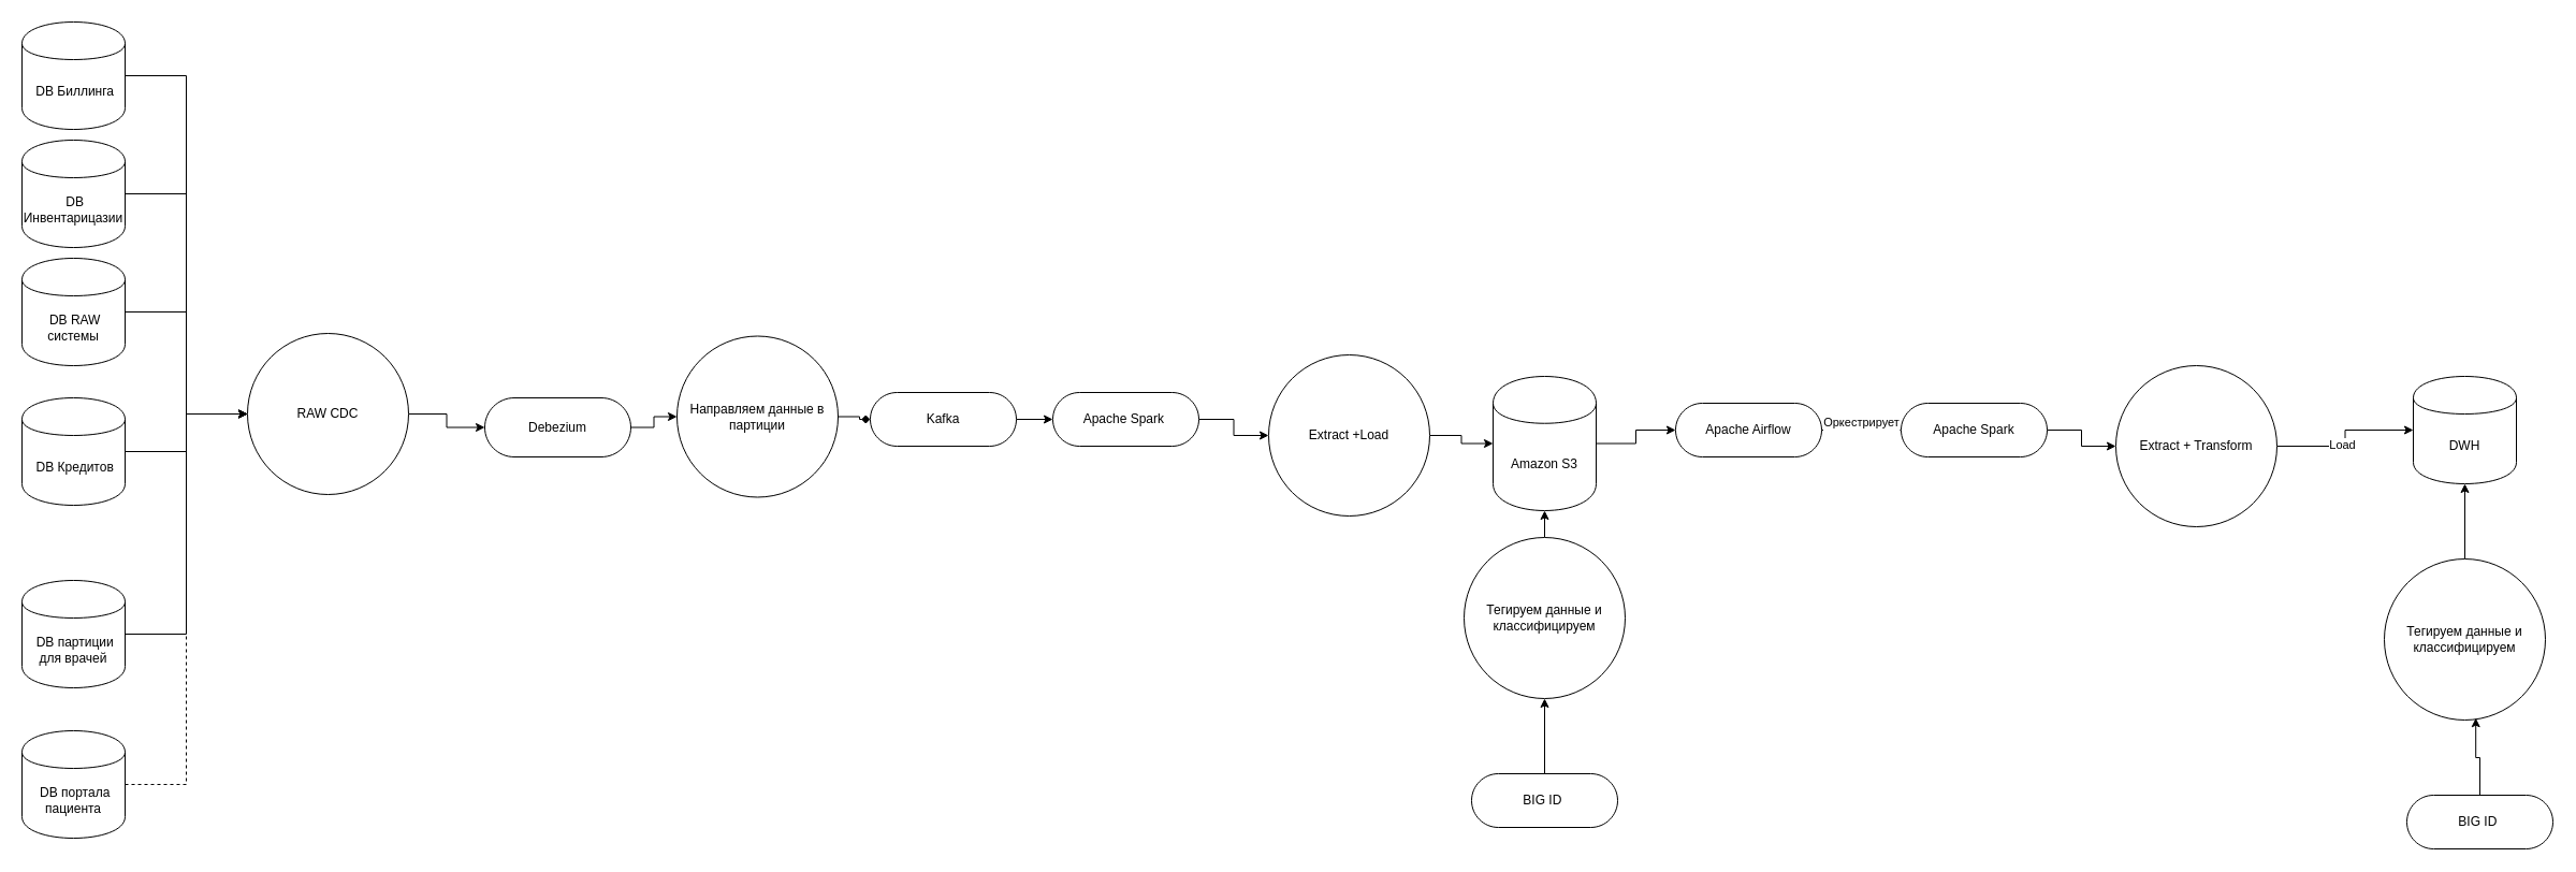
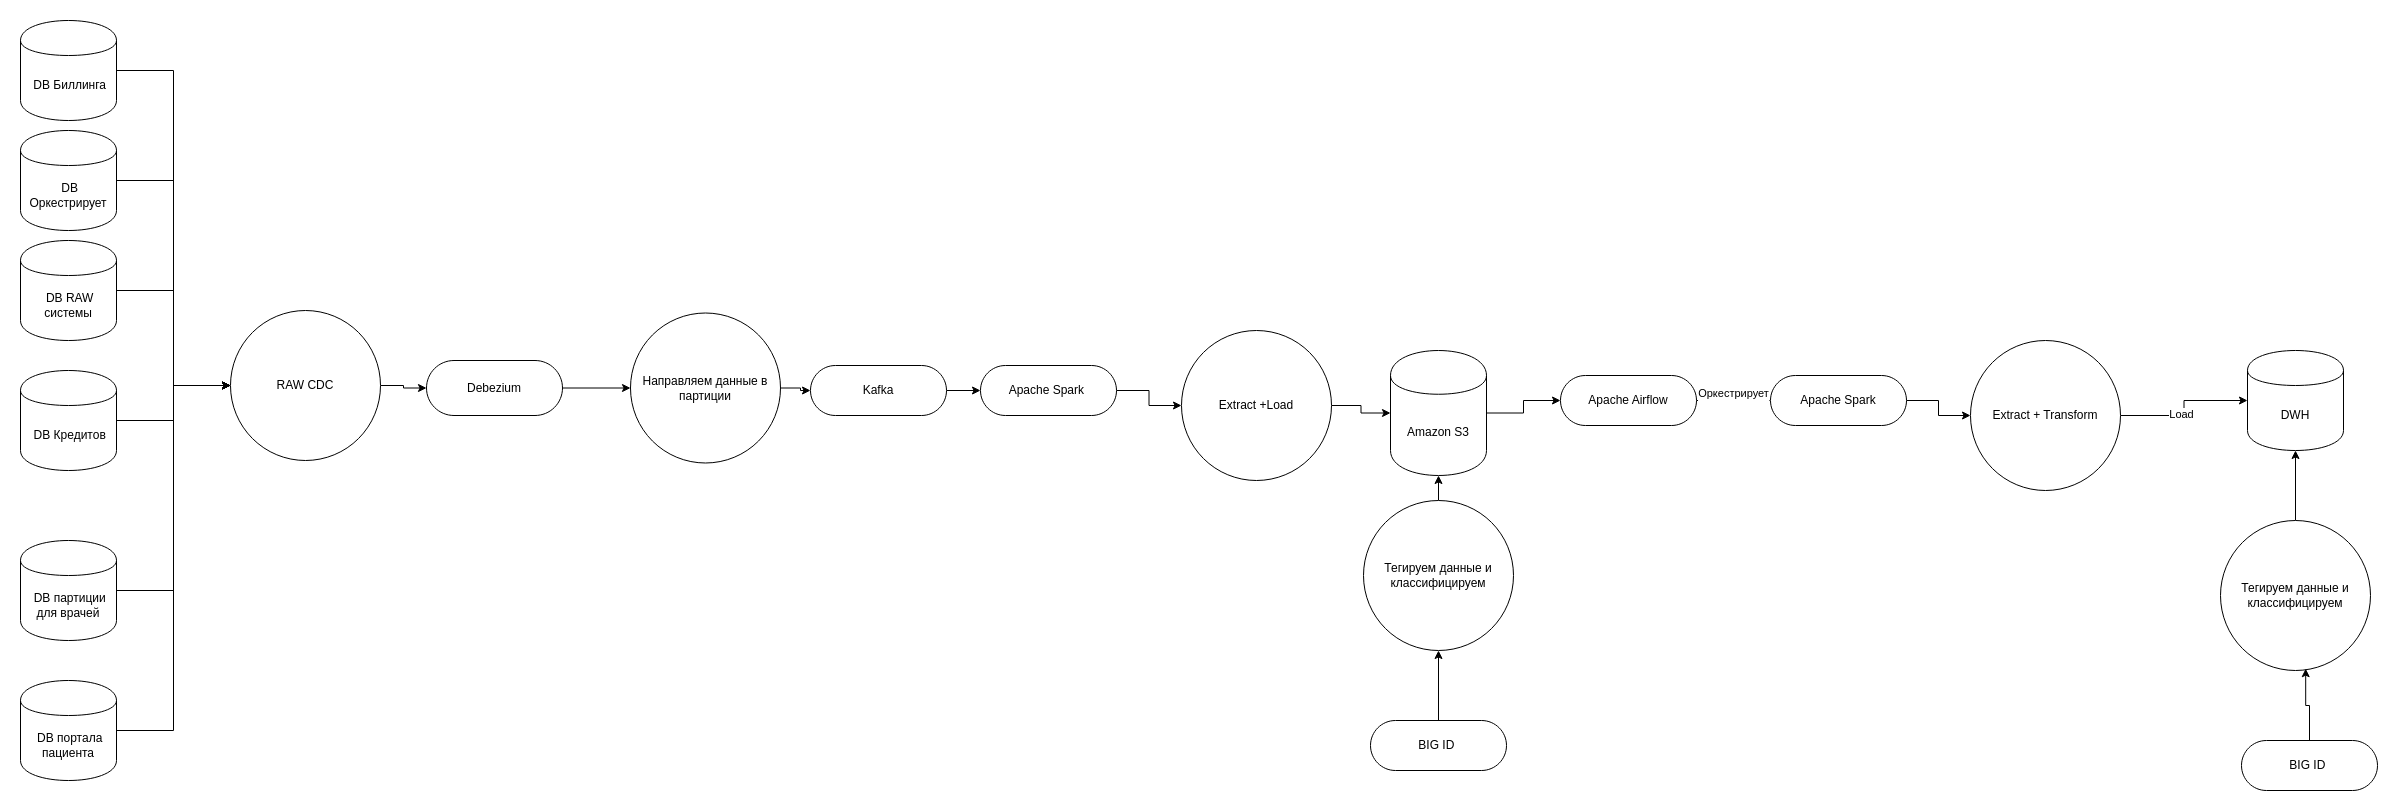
- <mxCell id="13" value="&amp;nbsp;DB Инвентарицазии" style="shape=cylinder;whiteSpace=wrap;html=1;boundedLbl=1;backgroundOutline=1;" vertex="1" parent="1"><mxGeometry x="20" y="130" width="96" height="100" as="geometry" /></mxCell>
+ <mxCell id="13" value="&amp;nbsp;DB Оркестрирует" style="shape=cylinder;whiteSpace=wrap;html=1;boundedLbl=1;backgroundOutline=1;" vertex="1" parent="1"><mxGeometry x="20" y="130" width="96" height="100" as="geometry" /></mxCell>
- <mxCell id="20" style="edgeStyle=orthogonalEdgeStyle;rounded=0;orthogonalLoop=1;jettySize=auto;html=1;endArrow=diamond;" edge="1" parent="1" source="21" target="23"><mxGeometry relative="1" as="geometry" /></mxCell>
+ <mxCell id="20" style="edgeStyle=orthogonalEdgeStyle;rounded=0;orthogonalLoop=1;jettySize=auto;html=1;" edge="1" parent="1" source="21" target="23"><mxGeometry relative="1" as="geometry" /></mxCell>
- <mxCell id="19" value="Debezium" style="html=1;dashed=0;whiteSpace=wrap;shape=mxgraph.dfd.start" vertex="1" parent="1"><mxGeometry x="451" y="370" width="136" height="55" as="geometry" /></mxCell>
+ <mxCell id="19" value="Debezium" style="html=1;dashed=0;whiteSpace=wrap;shape=mxgraph.dfd.start" vertex="1" parent="1"><mxGeometry x="426" y="360" width="136" height="55" as="geometry" /></mxCell>
- <mxCell id="16" style="edgeStyle=orthogonalEdgeStyle;rounded=0;orthogonalLoop=1;jettySize=auto;html=1;entryX=0;entryY=0.5;entryDx=0;entryDy=0;dashed=1;" edge="1" parent="1" source="17" target="15"><mxGeometry relative="1" as="geometry" /></mxCell>
+ <mxCell id="16" style="edgeStyle=orthogonalEdgeStyle;rounded=0;orthogonalLoop=1;jettySize=auto;html=1;entryX=0;entryY=0.5;entryDx=0;entryDy=0;" edge="1" parent="1" source="17" target="15"><mxGeometry relative="1" as="geometry" /></mxCell>
